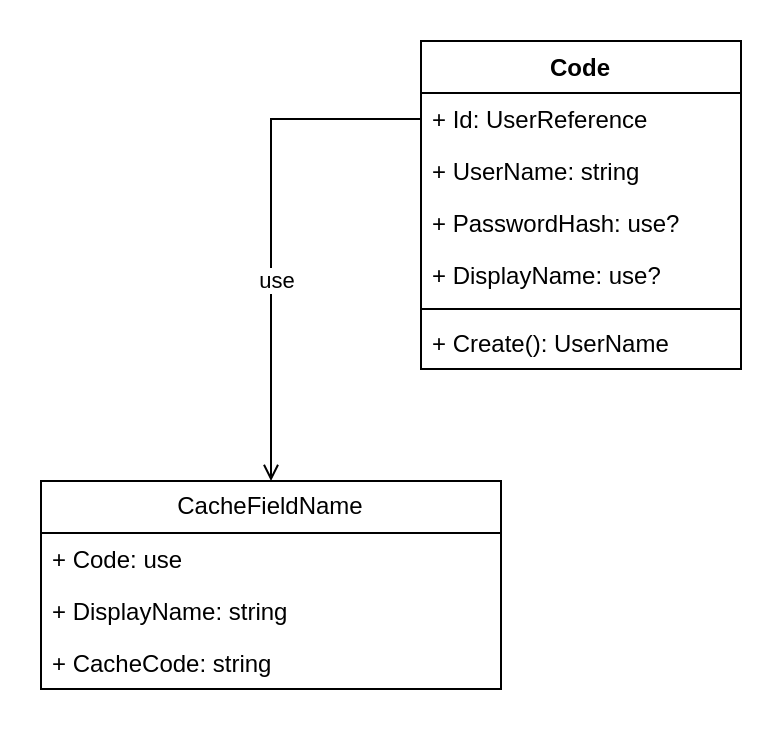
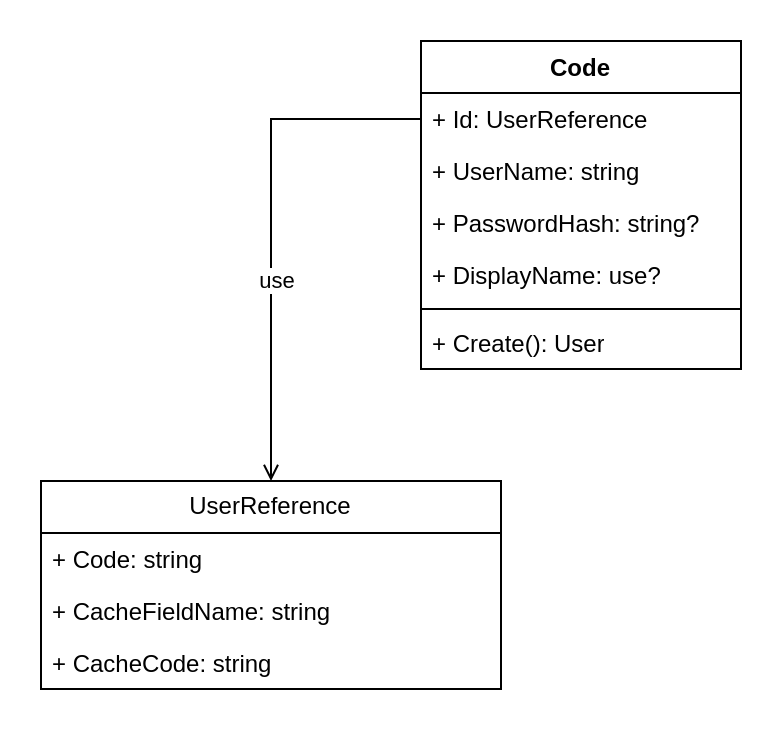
- <mxCell id="5" value="+ PasswordHash: use?" style="text;strokeColor=none;fillColor=none;align=left;verticalAlign=top;spacingLeft=4;spacingRight=4;overflow=hidden;rotatable=0;points=[[0,0.5],[1,0.5]];portConstraint=eastwest;whiteSpace=wrap;html=1;" vertex="1" parent="2"><mxGeometry y="78" width="160" height="26" as="geometry" /></mxCell>
+ <mxCell id="5" value="+ PasswordHash: string?" style="text;strokeColor=none;fillColor=none;align=left;verticalAlign=top;spacingLeft=4;spacingRight=4;overflow=hidden;rotatable=0;points=[[0,0.5],[1,0.5]];portConstraint=eastwest;whiteSpace=wrap;html=1;" vertex="1" parent="2"><mxGeometry y="78" width="160" height="26" as="geometry" /></mxCell>
- <mxCell id="8" value="+ Create(): UserName" style="text;strokeColor=none;fillColor=none;align=left;verticalAlign=top;spacingLeft=4;spacingRight=4;overflow=hidden;rotatable=0;points=[[0,0.5],[1,0.5]];portConstraint=eastwest;whiteSpace=wrap;html=1;" vertex="1" parent="2"><mxGeometry y="138" width="160" height="26" as="geometry" /></mxCell>
+ <mxCell id="8" value="+ Create(): User" style="text;strokeColor=none;fillColor=none;align=left;verticalAlign=top;spacingLeft=4;spacingRight=4;overflow=hidden;rotatable=0;points=[[0,0.5],[1,0.5]];portConstraint=eastwest;whiteSpace=wrap;html=1;" vertex="1" parent="2"><mxGeometry y="138" width="160" height="26" as="geometry" /></mxCell>
- <mxCell id="9" value="CacheFieldName" style="swimlane;fontStyle=0;childLayout=stackLayout;horizontal=1;startSize=26;fillColor=none;horizontalStack=0;resizeParent=1;resizeParentMax=0;resizeLast=0;collapsible=1;marginBottom=0;whiteSpace=wrap;html=1;" vertex="1" parent="1"><mxGeometry x="20" y="240" width="230" height="104" as="geometry" /></mxCell>
+ <mxCell id="9" value="UserReference" style="swimlane;fontStyle=0;childLayout=stackLayout;horizontal=1;startSize=26;fillColor=none;horizontalStack=0;resizeParent=1;resizeParentMax=0;resizeLast=0;collapsible=1;marginBottom=0;whiteSpace=wrap;html=1;" vertex="1" parent="1"><mxGeometry x="20" y="240" width="230" height="104" as="geometry" /></mxCell>
- <mxCell id="10" value="+ Code: use" style="text;strokeColor=none;fillColor=none;align=left;verticalAlign=top;spacingLeft=4;spacingRight=4;overflow=hidden;rotatable=0;points=[[0,0.5],[1,0.5]];portConstraint=eastwest;whiteSpace=wrap;html=1;" vertex="1" parent="9"><mxGeometry y="26" width="230" height="26" as="geometry" /></mxCell>
+ <mxCell id="10" value="+ Code: string" style="text;strokeColor=none;fillColor=none;align=left;verticalAlign=top;spacingLeft=4;spacingRight=4;overflow=hidden;rotatable=0;points=[[0,0.5],[1,0.5]];portConstraint=eastwest;whiteSpace=wrap;html=1;" vertex="1" parent="9"><mxGeometry y="26" width="230" height="26" as="geometry" /></mxCell>
- <mxCell id="11" value="+ DisplayName: string" style="text;strokeColor=none;fillColor=none;align=left;verticalAlign=top;spacingLeft=4;spacingRight=4;overflow=hidden;rotatable=0;points=[[0,0.5],[1,0.5]];portConstraint=eastwest;whiteSpace=wrap;html=1;" vertex="1" parent="9"><mxGeometry y="52" width="230" height="26" as="geometry" /></mxCell>
+ <mxCell id="11" value="+ CacheFieldName: string" style="text;strokeColor=none;fillColor=none;align=left;verticalAlign=top;spacingLeft=4;spacingRight=4;overflow=hidden;rotatable=0;points=[[0,0.5],[1,0.5]];portConstraint=eastwest;whiteSpace=wrap;html=1;" vertex="1" parent="9"><mxGeometry y="52" width="230" height="26" as="geometry" /></mxCell>
